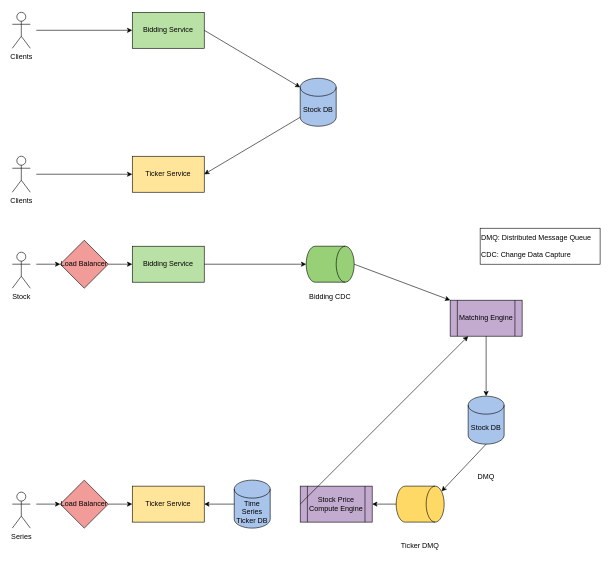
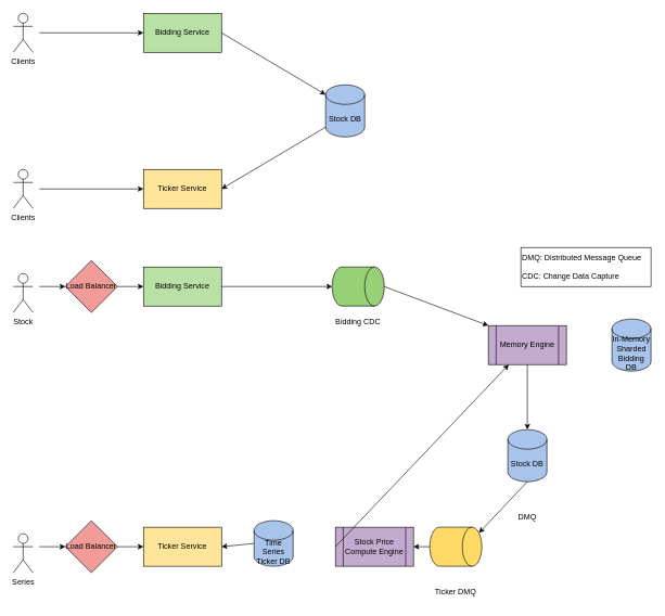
- <mxCell id="22" value="Matching Engine" style="shape=process;whiteSpace=wrap;html=1;backgroundOutline=1;fillColor=#C3ABD0;" vertex="1" parent="1"><mxGeometry x="750" y="500" width="120" height="60" as="geometry" /></mxCell>
+ <mxCell id="22" value="Memory Engine" style="shape=process;whiteSpace=wrap;html=1;backgroundOutline=1;fillColor=#C3ABD0;" vertex="1" parent="1"><mxGeometry x="750" y="500" width="120" height="60" as="geometry" /></mxCell>
+ <mxCell id="23" value="In-Memory Sharded Bidding DB" style="shape=cylinder3;whiteSpace=wrap;html=1;boundedLbl=1;backgroundOutline=1;size=15;fillColor=#A9C4EB;" vertex="1" parent="1"><mxGeometry x="940" y="490" width="60" height="80" as="geometry" /></mxCell>
- <mxCell id="18" value="Time Series Ticker DB" style="shape=cylinder3;whiteSpace=wrap;html=1;boundedLbl=1;backgroundOutline=1;size=15;fillColor=#A9C4EB;" vertex="1" parent="1"><mxGeometry x="390" y="800" width="60" height="80" as="geometry" /></mxCell>
+ <mxCell id="18" value="Time Series Ticker DB" style="shape=cylinder3;whiteSpace=wrap;html=1;boundedLbl=1;backgroundOutline=1;size=15;fillColor=#A9C4EB;" vertex="1" parent="1"><mxGeometry x="390" y="800" width="60" height="70" as="geometry" /></mxCell>
- <mxCell id="19" value="Stock Price Compute Engine" style="shape=process;whiteSpace=wrap;html=1;backgroundOutline=1;fillColor=#C3ABD0;" vertex="1" parent="1"><mxGeometry x="500" y="810" width="120" height="60" as="geometry" /></mxCell>
+ <mxCell id="19" value="Stock Price Compute Engine" style="shape=process;whiteSpace=wrap;html=1;backgroundOutline=1;fillColor=#C3ABD0;" vertex="1" parent="1"><mxGeometry x="515" y="810" width="120" height="60" as="geometry" /></mxCell>
